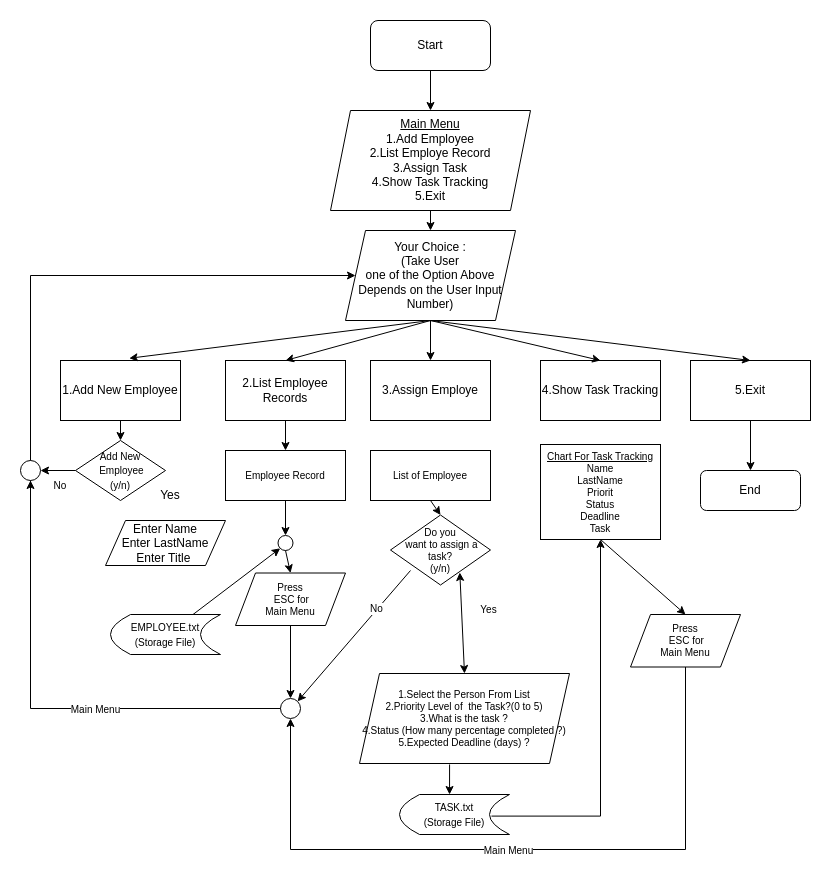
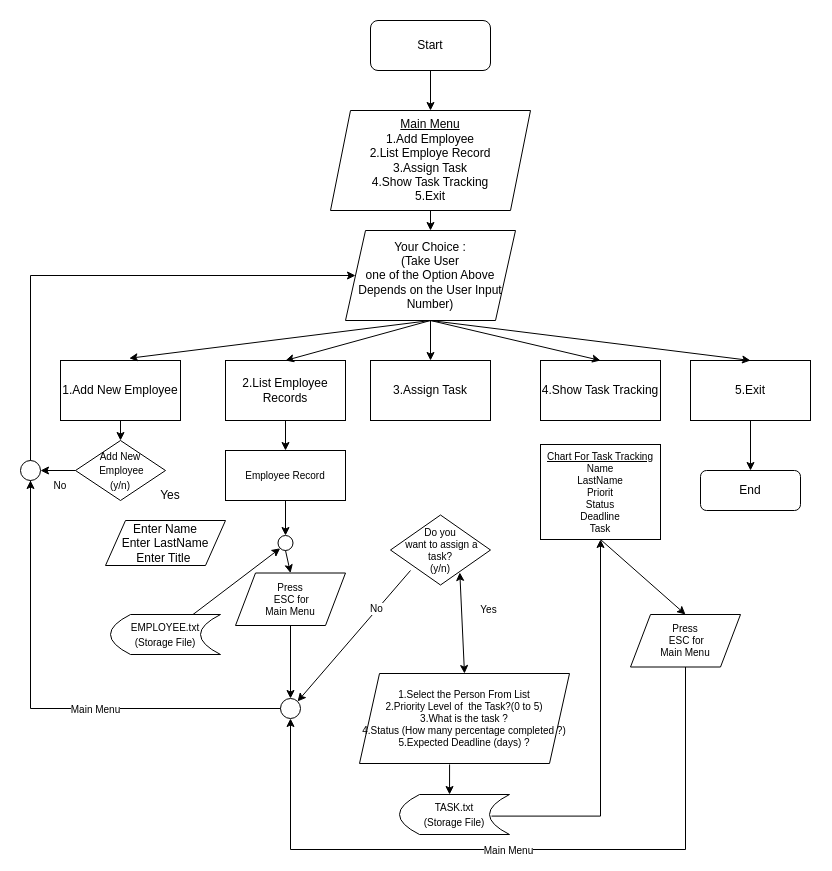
- <mxCell id="9" value="3.Assign Employe" style="rounded=0;whiteSpace=wrap;html=1;" vertex="1" parent="1"><mxGeometry x="370" y="360" width="120" height="60" as="geometry" /></mxCell>
+ <mxCell id="9" value="3.Assign Task" style="rounded=0;whiteSpace=wrap;html=1;" vertex="1" parent="1"><mxGeometry x="370" y="360" width="120" height="60" as="geometry" /></mxCell>
- <mxCell id="31" value="List of Employee" style="rounded=0;whiteSpace=wrap;html=1;fontSize=10;" vertex="1" parent="1"><mxGeometry x="370" y="450" width="120" height="50" as="geometry" /></mxCell>
- <mxCell id="34" value="" style="endArrow=classic;html=1;rounded=0;fontSize=10;exitX=0.5;exitY=1;exitDx=0;exitDy=0;entryX=0.5;entryY=0;entryDx=0;entryDy=0;" edge="1" parent="1" source="31" target="32"><mxGeometry width="50" height="50" relative="1" as="geometry"><mxPoint x="240" y="560" as="sourcePoint" /><mxPoint x="290" y="510" as="targetPoint" /></mxGeometry></mxCell>
